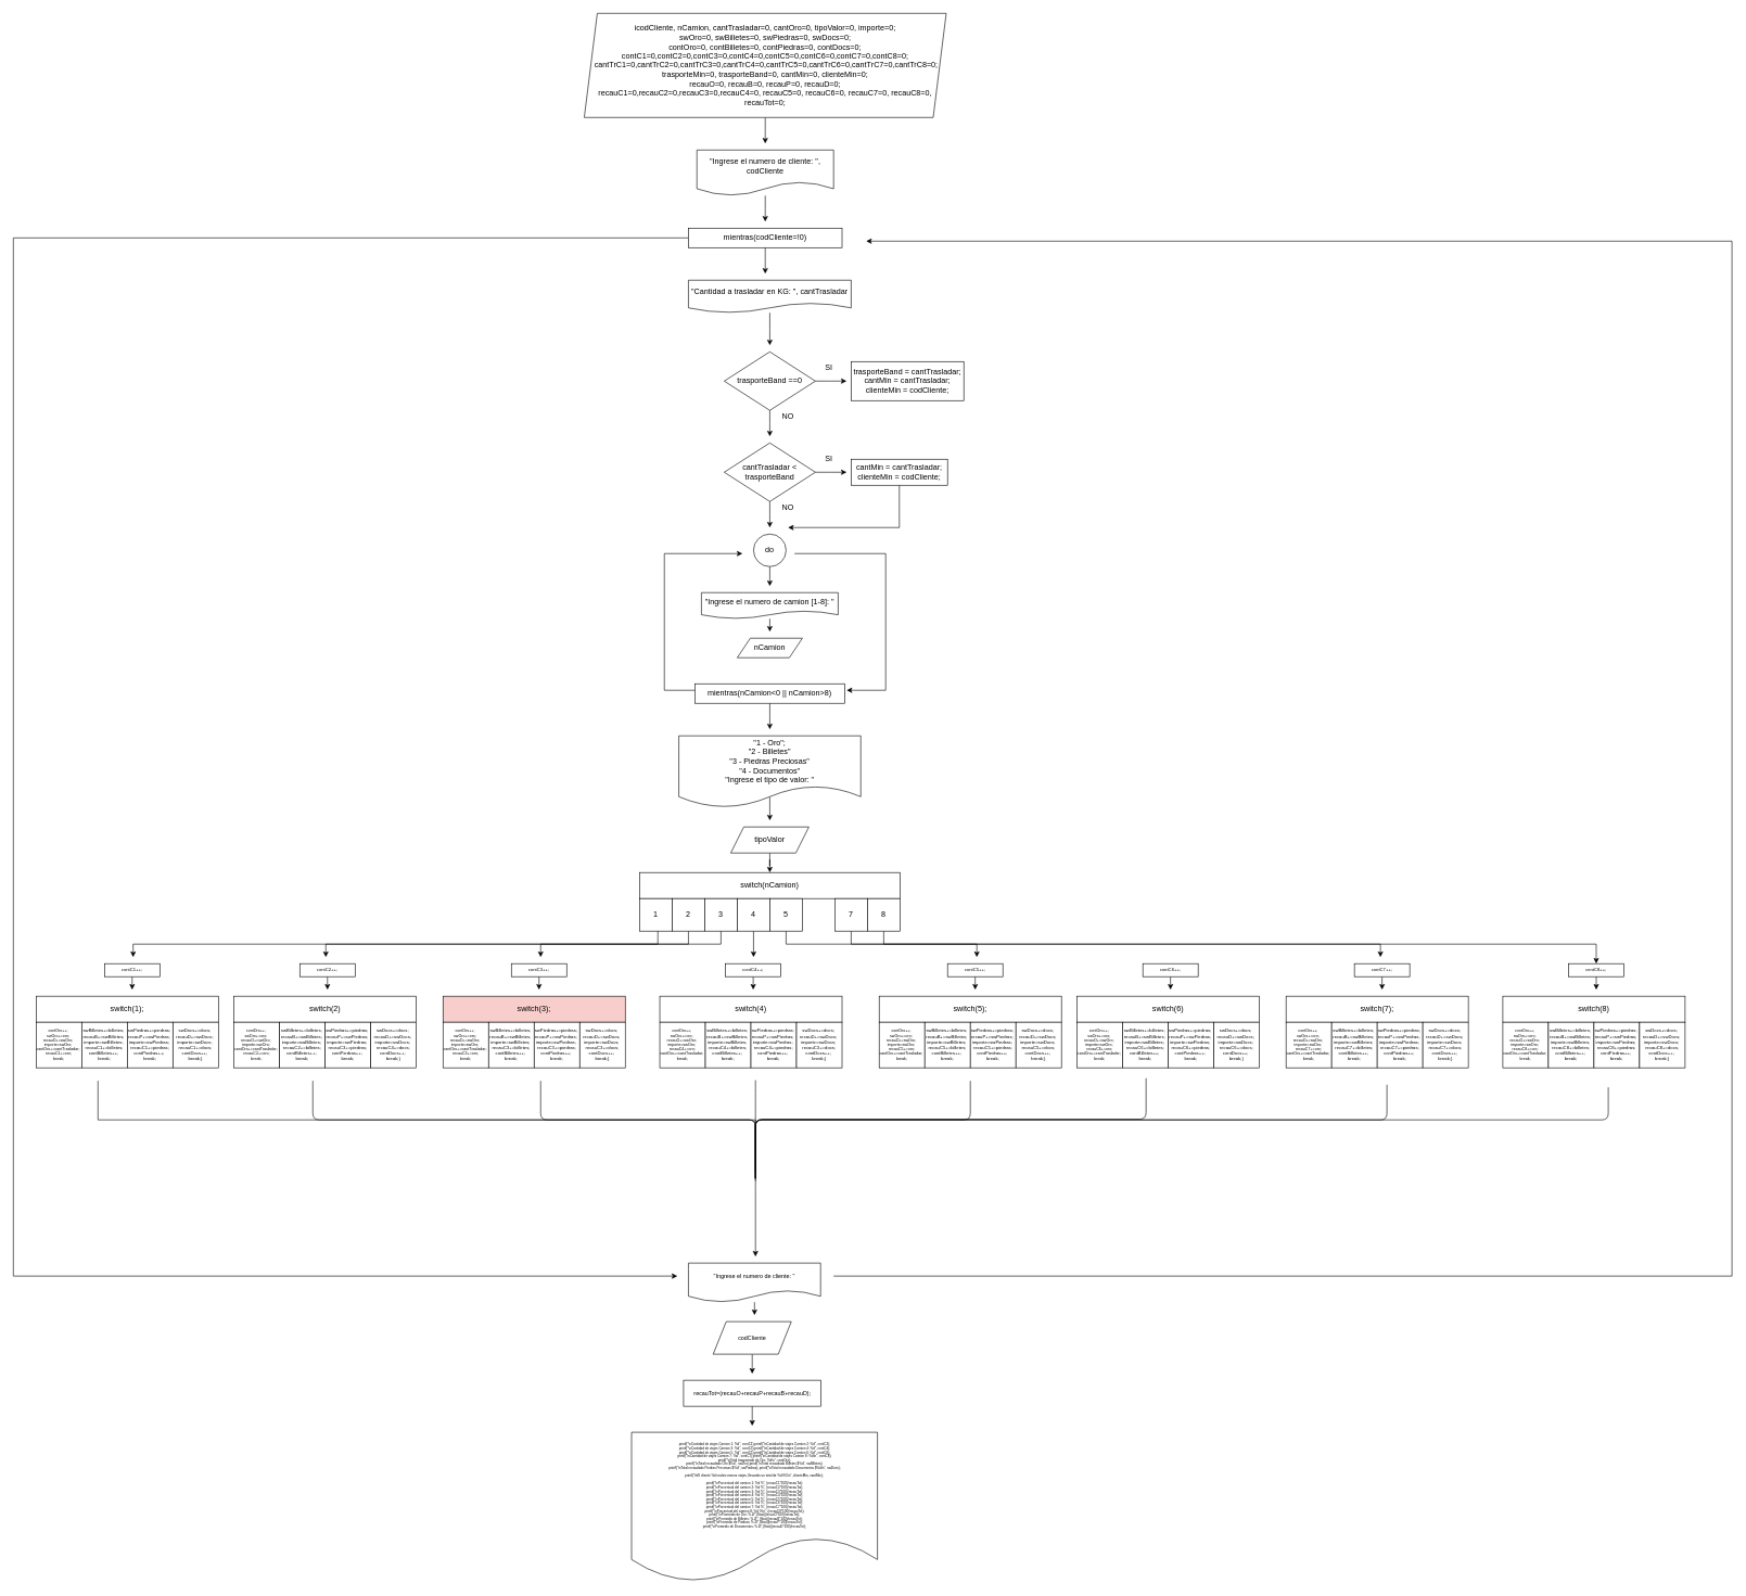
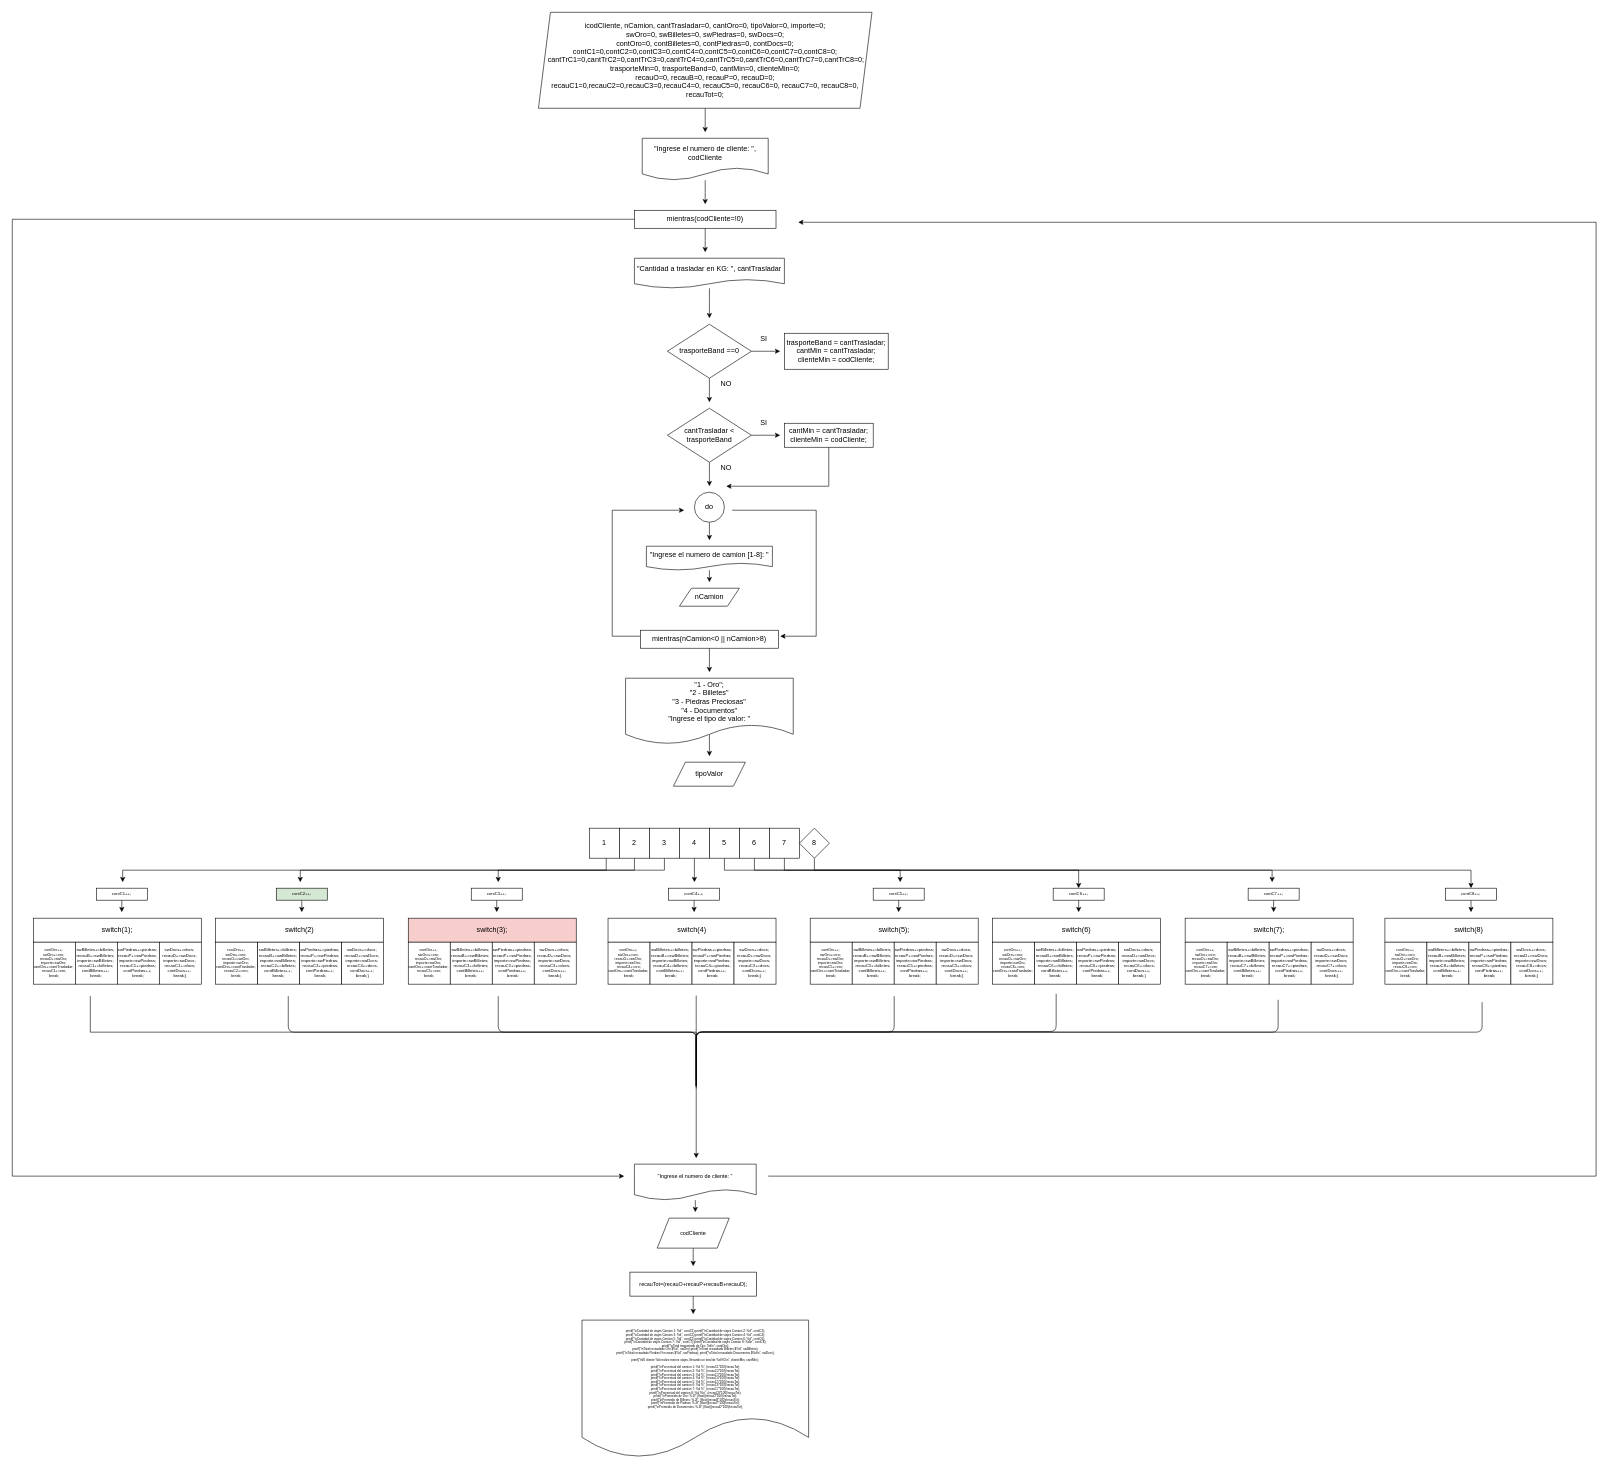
- <mxCell id="35" style="edgeStyle=orthogonalEdgeStyle;rounded=0;orthogonalLoop=1;jettySize=auto;html=1;entryX=0.5;entryY=0;entryDx=0;entryDy=0;" edge="1" parent="1" source="36" target="37"><mxGeometry relative="1" as="geometry" /></mxCell>
- <mxCell id="37" value="switch(nCamion)" style="rounded=0;whiteSpace=wrap;html=1;" vertex="1" parent="1"><mxGeometry x="982" y="1340" width="400" height="40" as="geometry" /></mxCell>
+ <mxCell id="49" value="6" style="whiteSpace=wrap;html=1;aspect=fixed;" vertex="1" parent="1"><mxGeometry x="1232" y="1380" width="50" height="50" as="geometry" /></mxCell>
- <mxCell id="53" value="8" style="whiteSpace=wrap;html=1;aspect=fixed;" vertex="1" parent="1"><mxGeometry x="1332" y="1380" width="50" height="50" as="geometry" /></mxCell>
+ <mxCell id="53" value="8" style="rhombus;whiteSpace=wrap;html=1;aspect=fixed;" vertex="1" parent="1"><mxGeometry x="1332" y="1380" width="50" height="50" as="geometry" /></mxCell>
+ <mxCell id="48" style="edgeStyle=orthogonalEdgeStyle;rounded=0;orthogonalLoop=1;jettySize=auto;html=1;entryX=0.5;entryY=0;entryDx=0;entryDy=0;fontSize=7;" edge="1" parent="1" source="49" target="96"><mxGeometry relative="1" as="geometry"><Array as="points"><mxPoint x="1257" y="1450" /><mxPoint x="1797" y="1450" /></Array></mxGeometry></mxCell>
- <mxCell id="68" value="contC2++;" style="rounded=0;whiteSpace=wrap;html=1;fontSize=7;" vertex="1" parent="1"><mxGeometry x="460" y="1480" width="85" height="20" as="geometry" /></mxCell>
+ <mxCell id="68" value="contC2++;" style="rounded=0;whiteSpace=wrap;html=1;fontSize=7;fillColor=#d5e8d4;" vertex="1" parent="1"><mxGeometry x="460" y="1480" width="85" height="20" as="geometry" /></mxCell>
